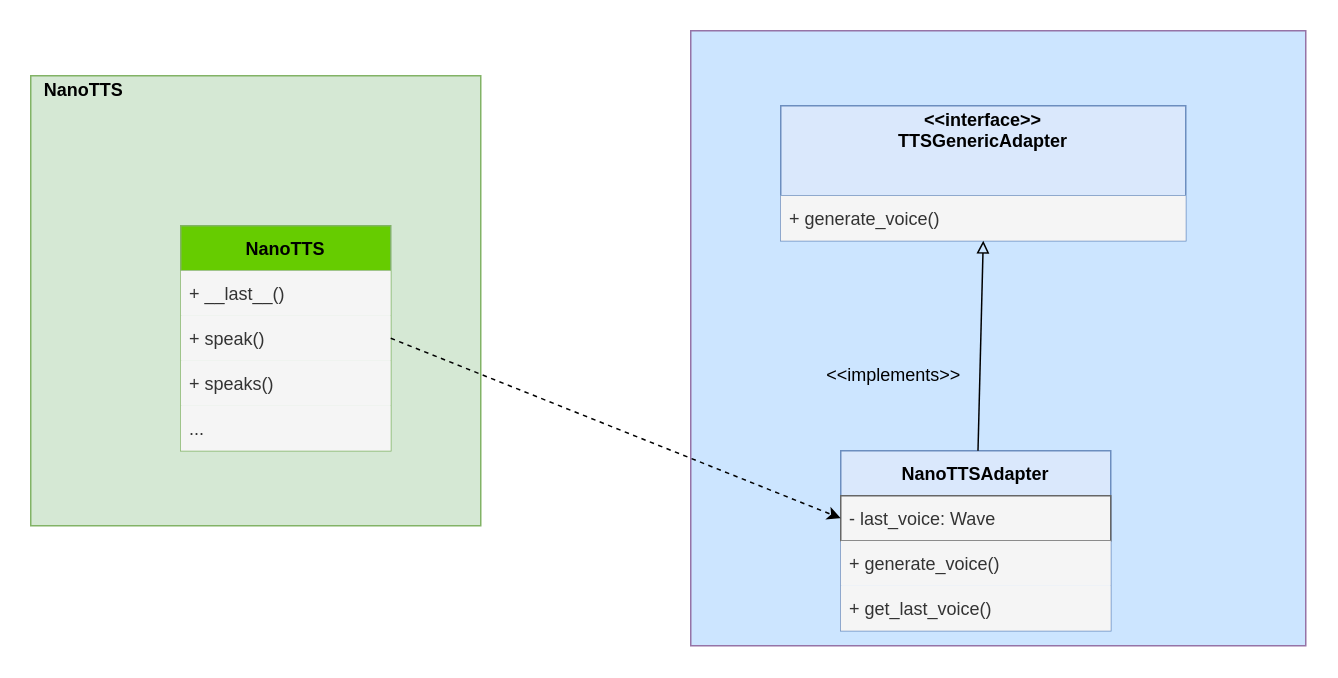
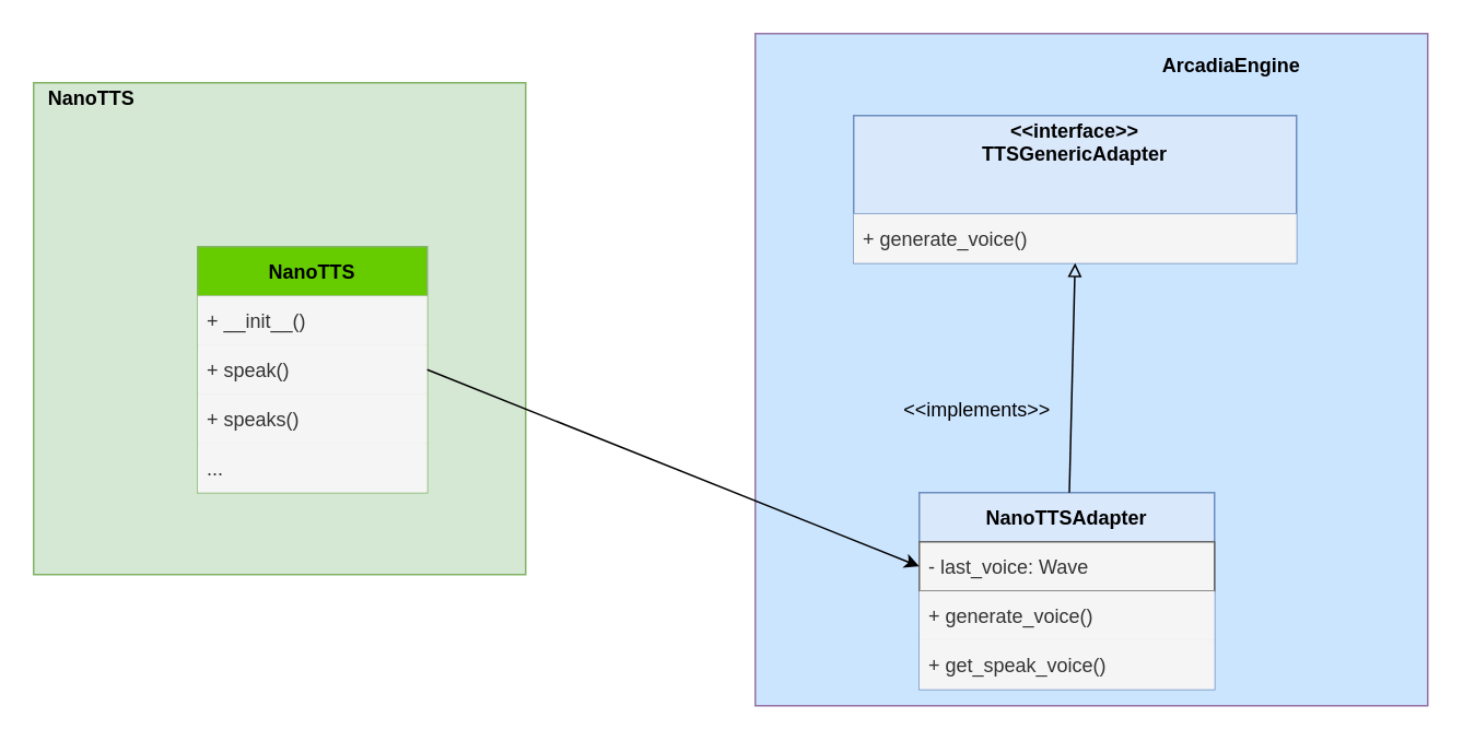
+ <mxCell id="13" value="&lt;b&gt;ArcadiaEngine&lt;/b&gt;" style="text;html=1;align=center;verticalAlign=middle;resizable=0;points=[];autosize=1;strokeColor=none;fillColor=none;" parent="1" vertex="1"><mxGeometry x="700" y="30" width="100" height="20" as="geometry" /></mxCell>
- <mxCell id="15" value="+ __last__()" style="text;strokeColor=none;fillColor=#f5f5f5;align=left;verticalAlign=middle;spacingLeft=4;spacingRight=4;overflow=hidden;points=[[0,0.5],[1,0.5]];portConstraint=eastwest;rotatable=0;fontColor=#333333;" parent="14" vertex="1"><mxGeometry y="30" width="140" height="30" as="geometry" /></mxCell>
+ <mxCell id="15" value="+ __init__()" style="text;strokeColor=none;fillColor=#f5f5f5;align=left;verticalAlign=middle;spacingLeft=4;spacingRight=4;overflow=hidden;points=[[0,0.5],[1,0.5]];portConstraint=eastwest;rotatable=0;fontColor=#333333;" parent="14" vertex="1"><mxGeometry y="30" width="140" height="30" as="geometry" /></mxCell>
- <mxCell id="19" value="" style="endArrow=classic;html=1;rounded=0;exitX=1;exitY=0.5;exitDx=0;exitDy=0;entryX=0;entryY=0.5;entryDx=0;entryDy=0;dashed=1;" parent="1" source="16" target="7" edge="1"><mxGeometry width="50" height="50" relative="1" as="geometry"><mxPoint x="350" y="360" as="sourcePoint" /><mxPoint x="400" y="310" as="targetPoint" /></mxGeometry></mxCell>
+ <mxCell id="19" value="" style="endArrow=classic;html=1;rounded=0;exitX=1;exitY=0.5;exitDx=0;exitDy=0;entryX=0;entryY=0.5;entryDx=0;entryDy=0;" parent="1" source="16" target="7" edge="1"><mxGeometry width="50" height="50" relative="1" as="geometry"><mxPoint x="350" y="360" as="sourcePoint" /><mxPoint x="400" y="310" as="targetPoint" /></mxGeometry></mxCell>
- <mxCell id="9" value="+ get_last_voice()" style="text;strokeColor=none;fillColor=#f5f5f5;align=left;verticalAlign=middle;spacingLeft=4;spacingRight=4;overflow=hidden;points=[[0,0.5],[1,0.5]];portConstraint=eastwest;rotatable=0;fontColor=#333333;" parent="6" vertex="1"><mxGeometry y="90" width="180" height="30" as="geometry" /></mxCell>
+ <mxCell id="9" value="+ get_speak_voice()" style="text;strokeColor=none;fillColor=#f5f5f5;align=left;verticalAlign=middle;spacingLeft=4;spacingRight=4;overflow=hidden;points=[[0,0.5],[1,0.5]];portConstraint=eastwest;rotatable=0;fontColor=#333333;" parent="6" vertex="1"><mxGeometry y="90" width="180" height="30" as="geometry" /></mxCell>
